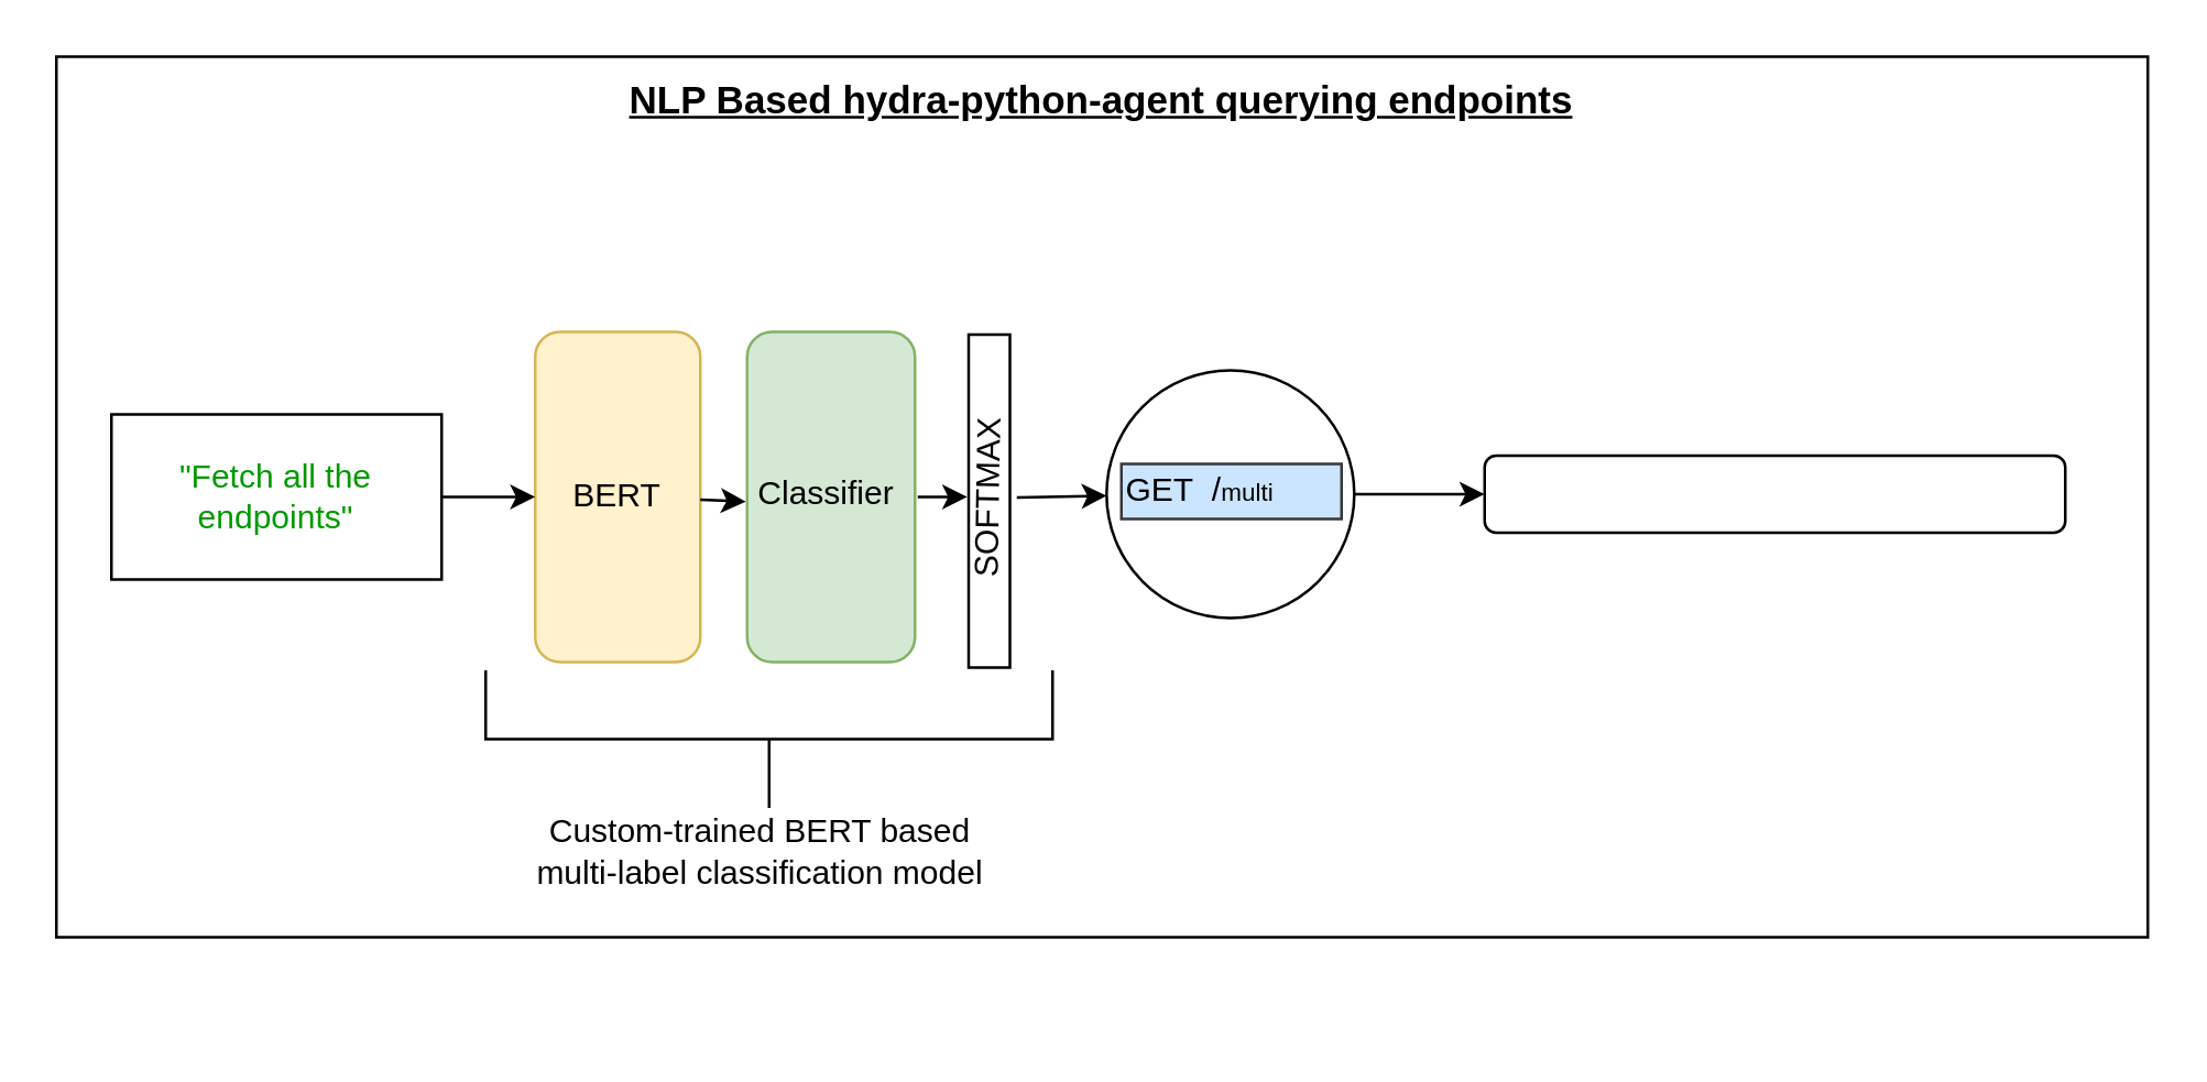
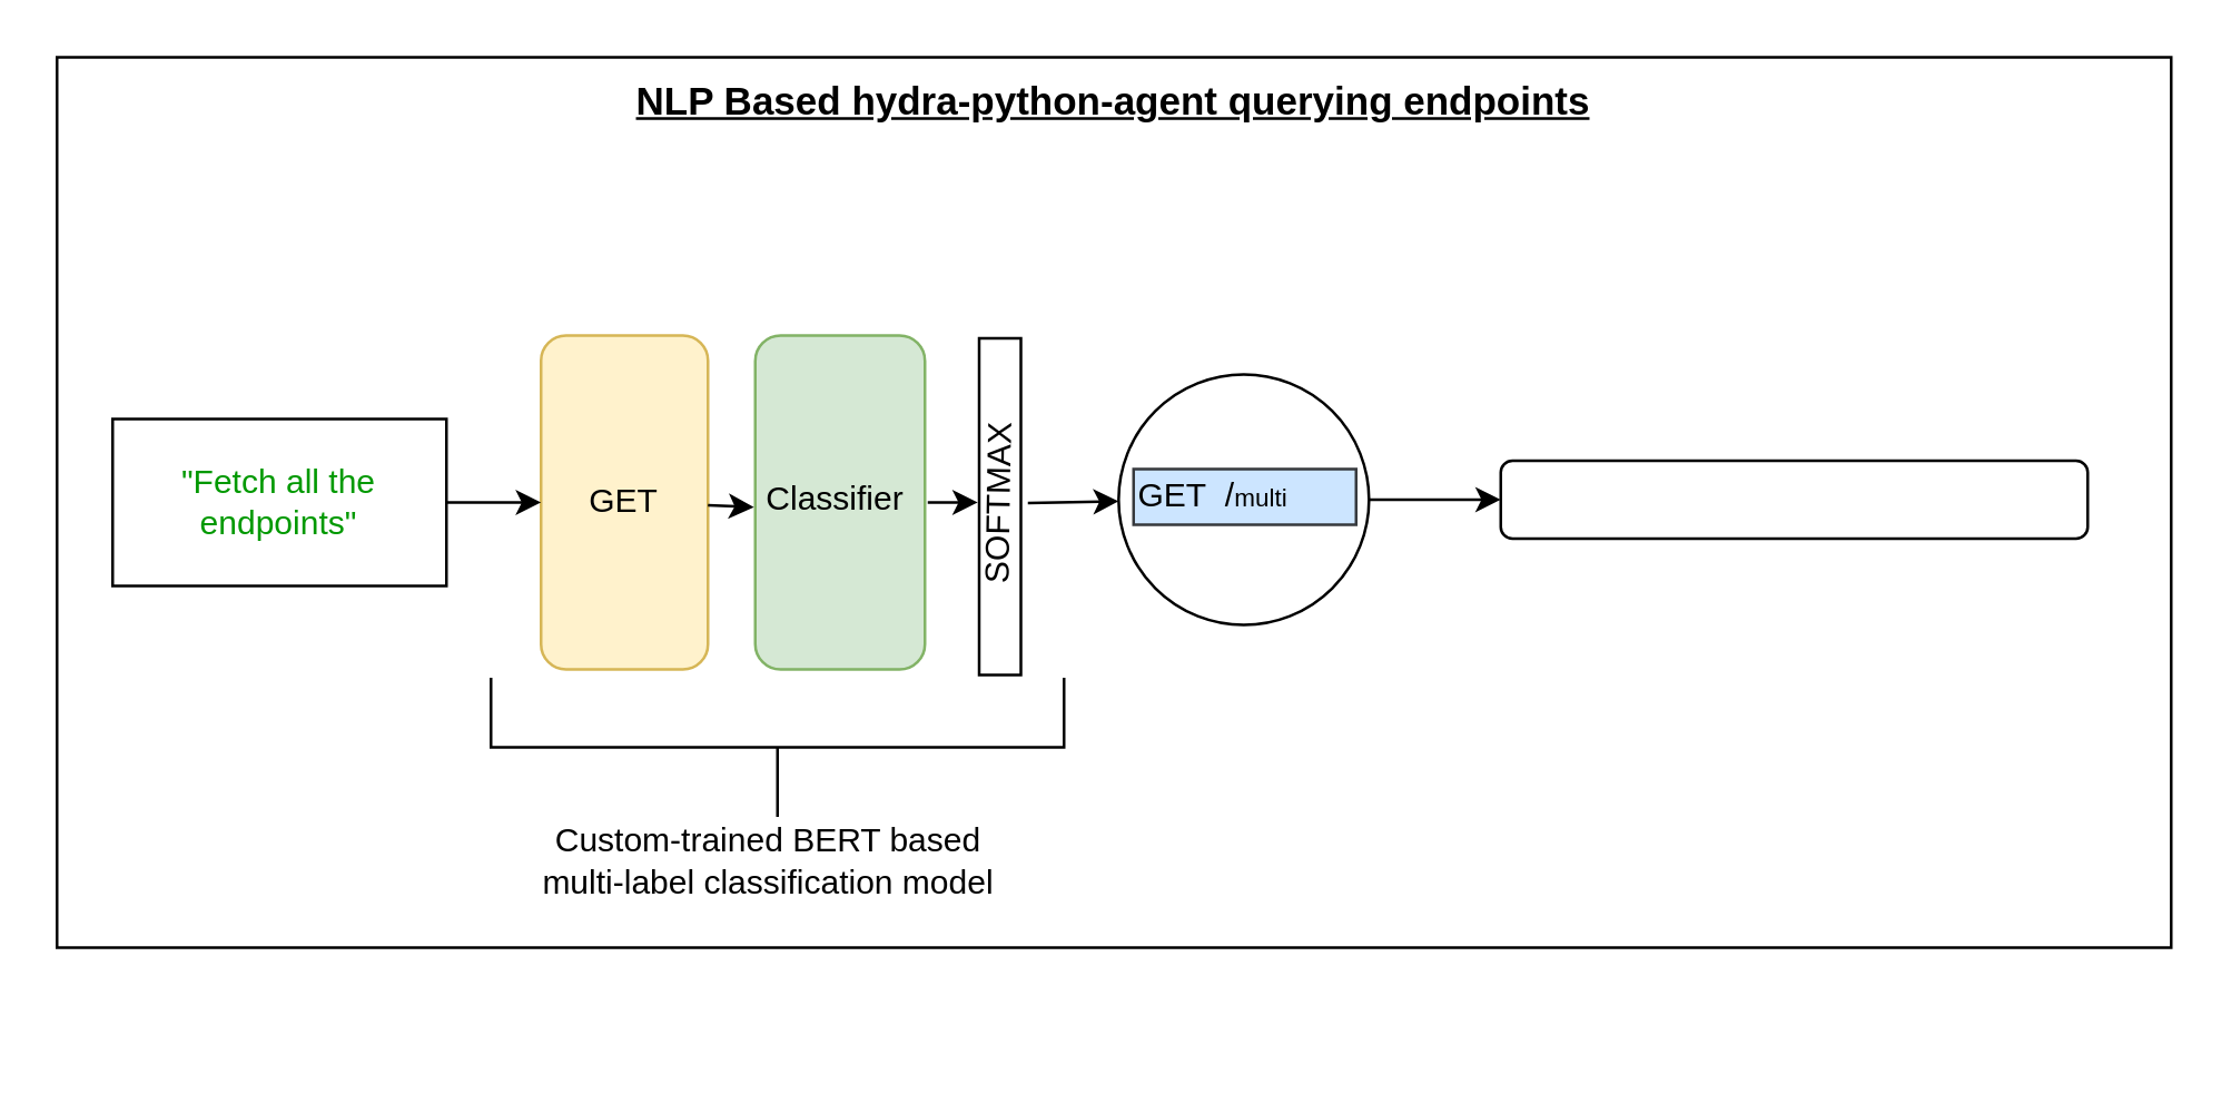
- <mxCell id="8" value="BERT" style="text;html=1;strokeColor=none;fillColor=none;align=center;verticalAlign=middle;whiteSpace=wrap;rounded=0;" vertex="1" parent="1"><mxGeometry x="204" y="170" width="40" height="20" as="geometry" /></mxCell>
+ <mxCell id="8" value="GET" style="text;html=1;strokeColor=none;fillColor=none;align=center;verticalAlign=middle;whiteSpace=wrap;rounded=0;" vertex="1" parent="1"><mxGeometry x="204" y="170" width="40" height="20" as="geometry" /></mxCell>
